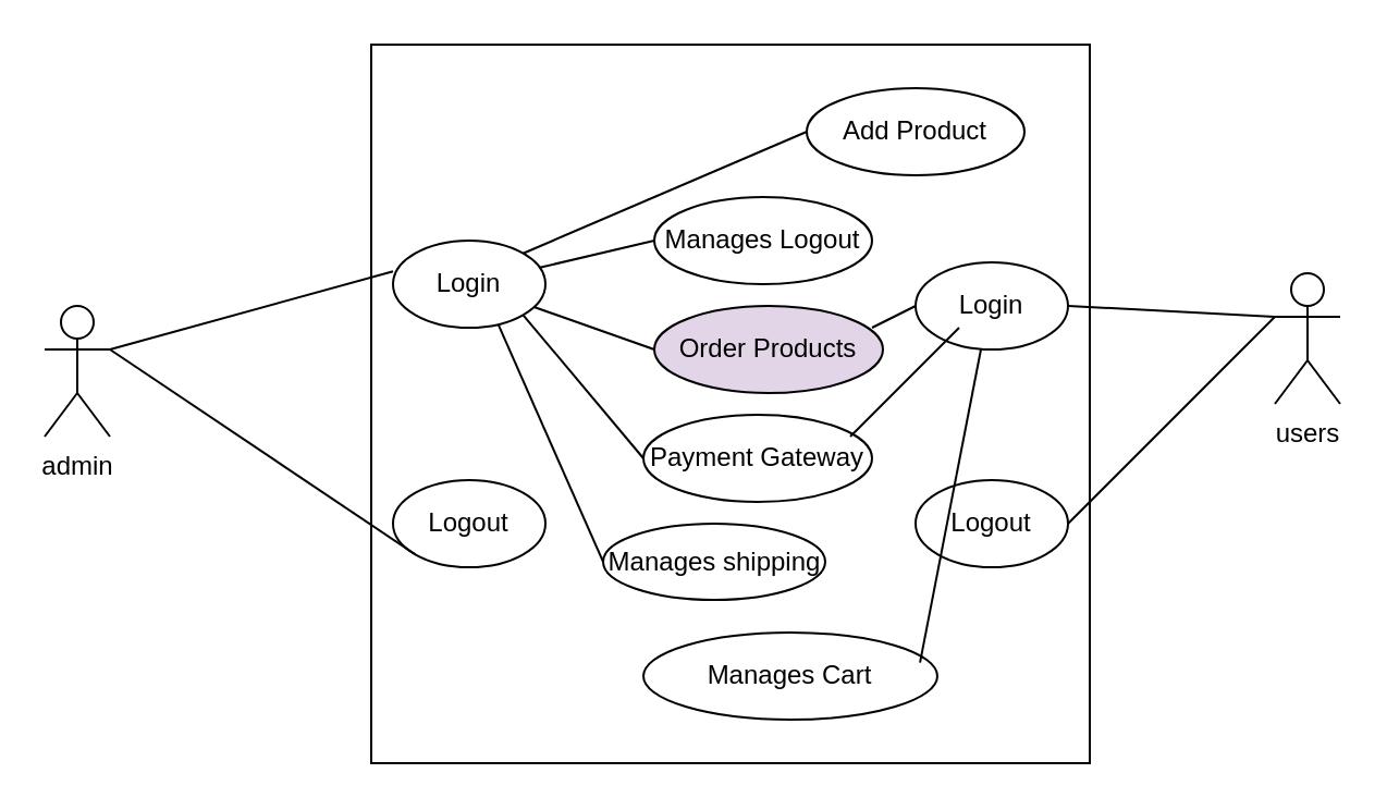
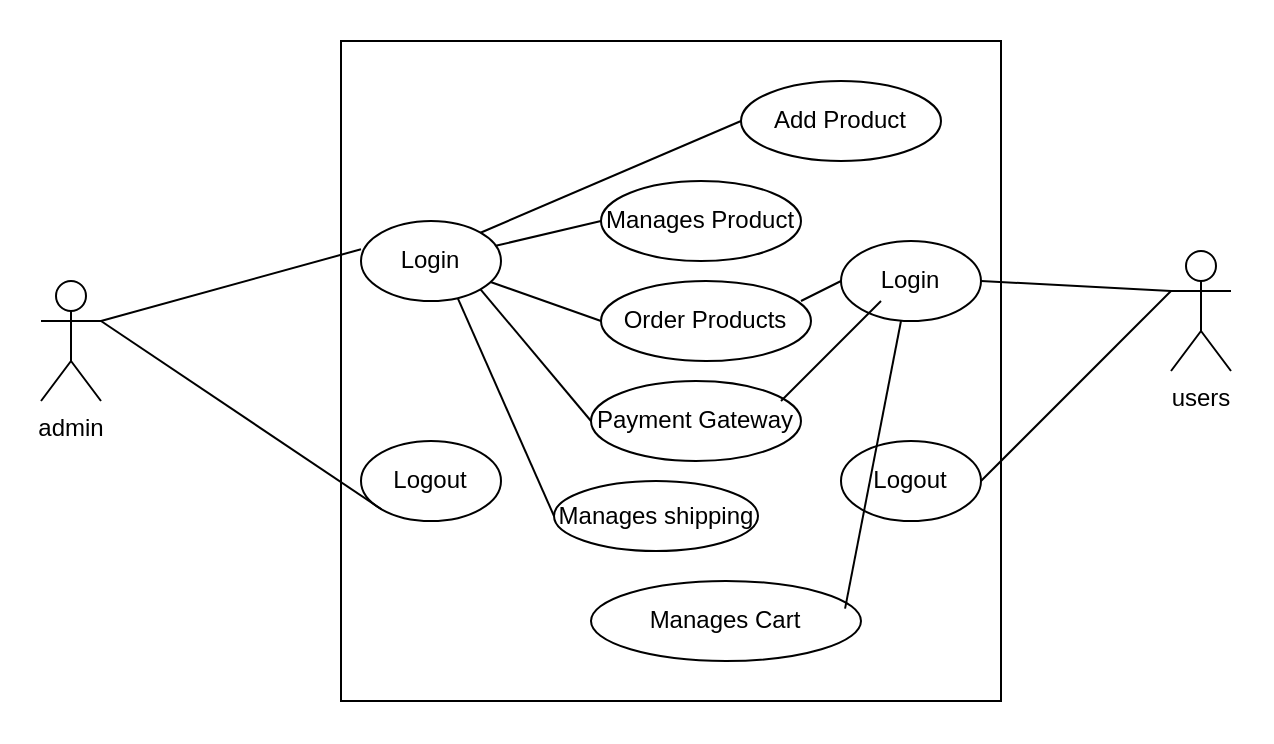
- <mxCell id="8" value="Manages Logout" style="ellipse;whiteSpace=wrap;html=1;" vertex="1" parent="1"><mxGeometry x="300" y="90" width="100" height="40" as="geometry" /></mxCell>
+ <mxCell id="8" value="Manages Product" style="ellipse;whiteSpace=wrap;html=1;" vertex="1" parent="1"><mxGeometry x="300" y="90" width="100" height="40" as="geometry" /></mxCell>
- <mxCell id="11" value="Order Products" style="ellipse;whiteSpace=wrap;html=1;fillColor=#e1d5e7;" vertex="1" parent="1"><mxGeometry x="300" y="140" width="105" height="40" as="geometry" /></mxCell>
+ <mxCell id="11" value="Order Products" style="ellipse;whiteSpace=wrap;html=1;" vertex="1" parent="1"><mxGeometry x="300" y="140" width="105" height="40" as="geometry" /></mxCell>
